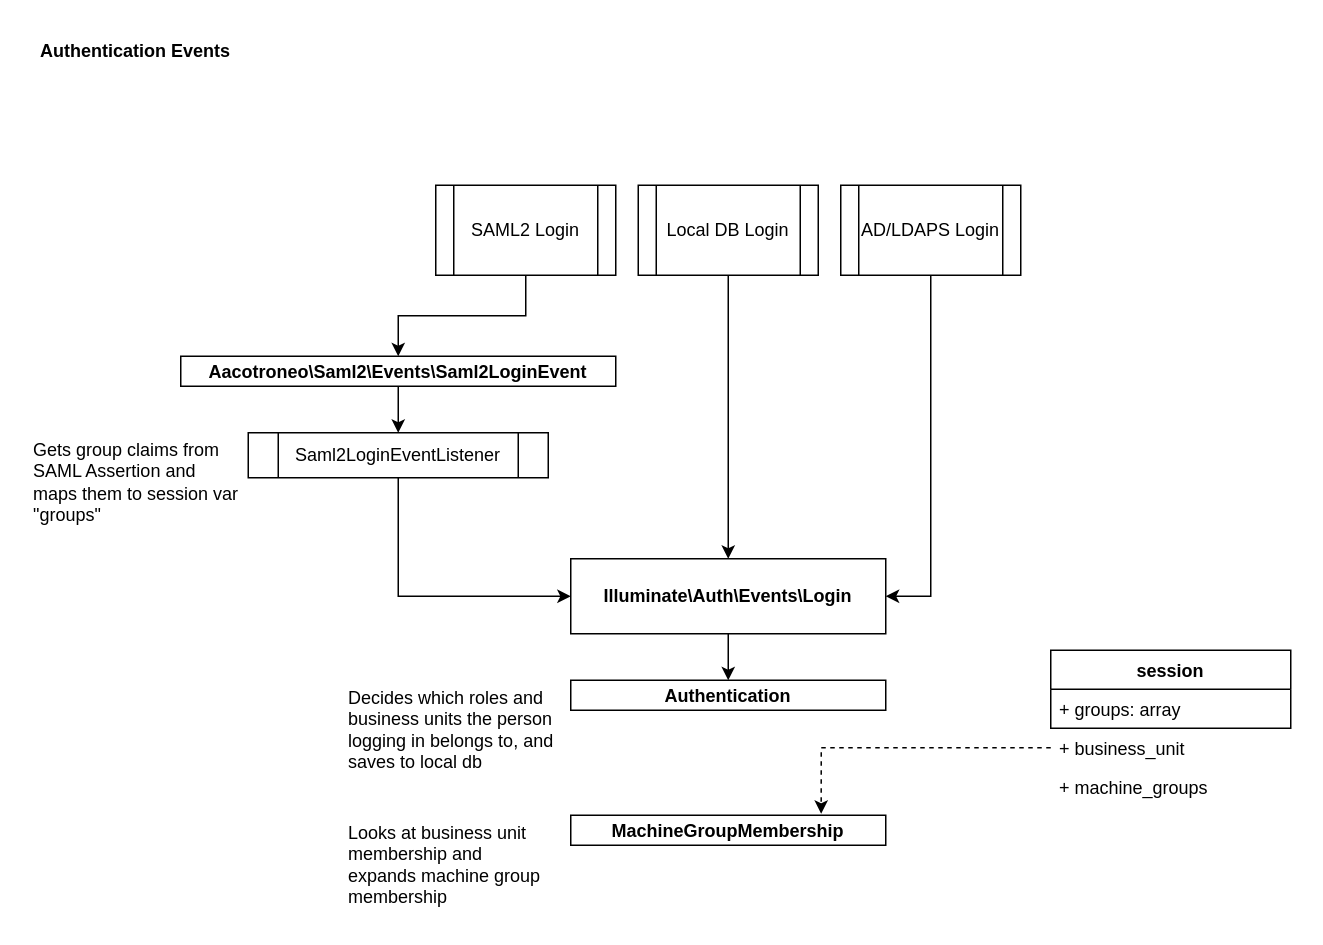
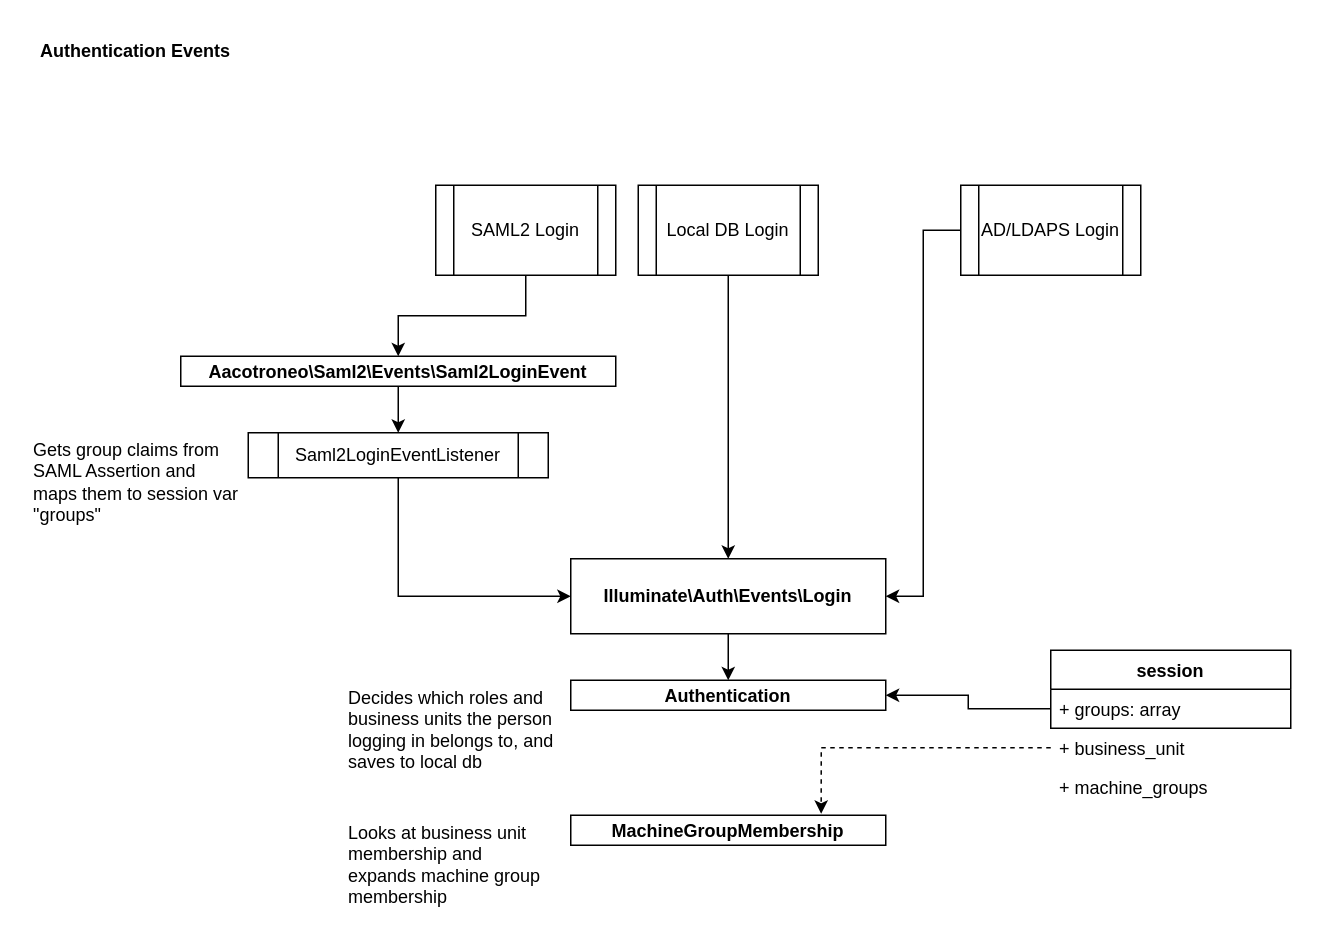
- <mxCell id="7" value="AD/LDAPS Login" style="shape=process;whiteSpace=wrap;html=1;backgroundOutline=1;" vertex="1" parent="1"><mxGeometry x="560" y="123" width="120" height="60" as="geometry" /></mxCell>
+ <mxCell id="7" value="AD/LDAPS Login" style="shape=process;whiteSpace=wrap;html=1;backgroundOutline=1;" vertex="1" parent="1"><mxGeometry x="640" y="123" width="120" height="60" as="geometry" /></mxCell>
+ <mxCell id="25" style="edgeStyle=orthogonalEdgeStyle;rounded=0;orthogonalLoop=1;jettySize=auto;html=1;entryX=1;entryY=0.5;entryDx=0;entryDy=0;" edge="1" parent="1" source="20" target="14"><mxGeometry relative="1" as="geometry" /></mxCell>
